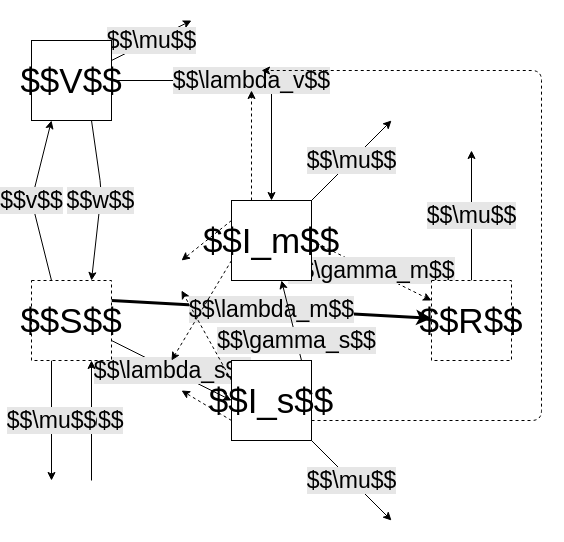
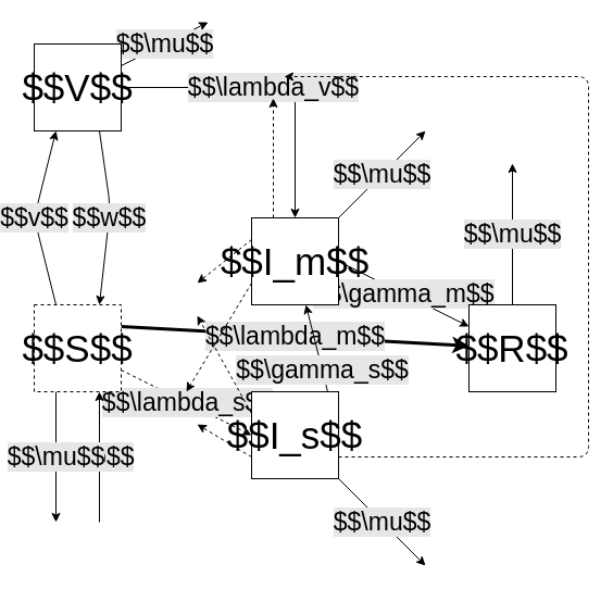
- <mxCell id="8" value="$$\gamma_m$$" style="edgeStyle=none;html=1;exitX=1;exitY=0.5;exitDx=0;exitDy=0;entryX=0;entryY=0.25;entryDx=0;entryDy=0;fontSize=23;strokeWidth=1;labelBorderColor=none;labelBackgroundColor=#E6E6E6;dashed=1;" edge="1" parent="1" source="12" target="14"><mxGeometry relative="1" as="geometry"><mxPoint as="offset" /></mxGeometry></mxCell>
+ <mxCell id="8" value="$$\gamma_m$$" style="edgeStyle=none;html=1;exitX=1;exitY=0.5;exitDx=0;exitDy=0;entryX=0;entryY=0.25;entryDx=0;entryDy=0;fontSize=23;strokeWidth=1;labelBorderColor=none;labelBackgroundColor=#E6E6E6;" edge="1" parent="1" source="12" target="14"><mxGeometry relative="1" as="geometry"><mxPoint as="offset" /></mxGeometry></mxCell>
- <mxCell id="14" value="$$R$$" style="rounded=0;whiteSpace=wrap;html=1;fontSize=35;dashed=1;" vertex="1" parent="1"><mxGeometry x="420" y="280" width="80" height="80" as="geometry" /></mxCell>
+ <mxCell id="14" value="$$R$$" style="rounded=0;whiteSpace=wrap;html=1;fontSize=35;" vertex="1" parent="1"><mxGeometry x="420" y="280" width="80" height="80" as="geometry" /></mxCell>
- <mxCell id="3" value="$$\lambda_s$$" style="edgeStyle=none;html=1;exitX=1;exitY=0.75;exitDx=0;exitDy=0;entryX=0;entryY=0.5;entryDx=0;entryDy=0;fontSize=23;strokeWidth=1;labelBorderColor=none;labelBackgroundColor=#E6E6E6;" edge="1" parent="1" source="7" target="19"><mxGeometry x="0.007" relative="1" as="geometry"><mxPoint as="offset" /></mxGeometry></mxCell>
+ <mxCell id="3" value="$$\lambda_s$$" style="edgeStyle=none;html=1;exitX=1;exitY=0.75;exitDx=0;exitDy=0;entryX=0;entryY=0.5;entryDx=0;entryDy=0;fontSize=23;strokeWidth=1;labelBorderColor=none;labelBackgroundColor=#E6E6E6;dashed=1;" edge="1" parent="1" source="7" target="19"><mxGeometry x="0.007" relative="1" as="geometry"><mxPoint as="offset" /></mxGeometry></mxCell>
